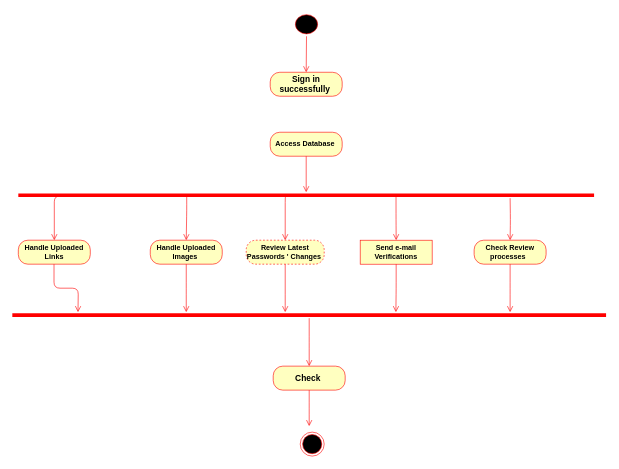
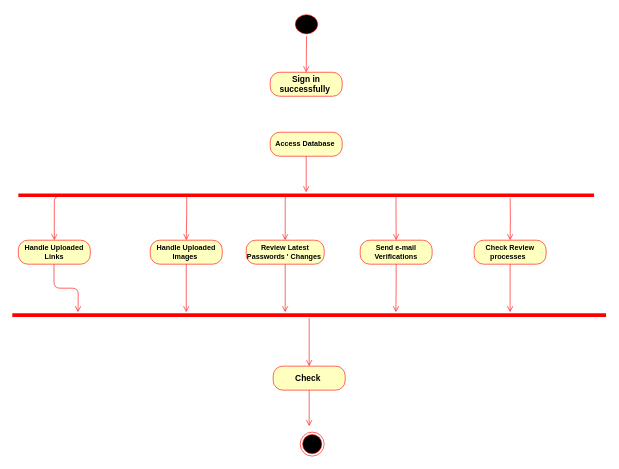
- <mxCell id="14" value="&lt;b&gt;Review Latest Passwords ' Changes&amp;nbsp;&lt;/b&gt;" style="rounded=1;whiteSpace=wrap;html=1;arcSize=40;fontColor=#000000;fillColor=#ffffc0;strokeColor=#ff0000;dashed=1;" vertex="1" parent="1"><mxGeometry x="410" y="400" width="130" height="40" as="geometry" /></mxCell>
+ <mxCell id="14" value="&lt;b&gt;Review Latest Passwords ' Changes&amp;nbsp;&lt;/b&gt;" style="rounded=1;whiteSpace=wrap;html=1;arcSize=40;fontColor=#000000;fillColor=#ffffc0;strokeColor=#ff0000;" vertex="1" parent="1"><mxGeometry x="410" y="400" width="130" height="40" as="geometry" /></mxCell>
- <mxCell id="16" value="&lt;b&gt;Send e-mail Verifications&lt;/b&gt;" style="whiteSpace=wrap;html=1;arcSize=40;fontColor=#000000;fillColor=#ffffc0;strokeColor=#ff0000;rounded=0;" vertex="1" parent="1"><mxGeometry x="600" y="400" width="120" height="40" as="geometry" /></mxCell>
+ <mxCell id="16" value="&lt;b&gt;Send e-mail Verifications&lt;/b&gt;" style="rounded=1;whiteSpace=wrap;html=1;arcSize=40;fontColor=#000000;fillColor=#ffffc0;strokeColor=#ff0000;" vertex="1" parent="1"><mxGeometry x="600" y="400" width="120" height="40" as="geometry" /></mxCell>
